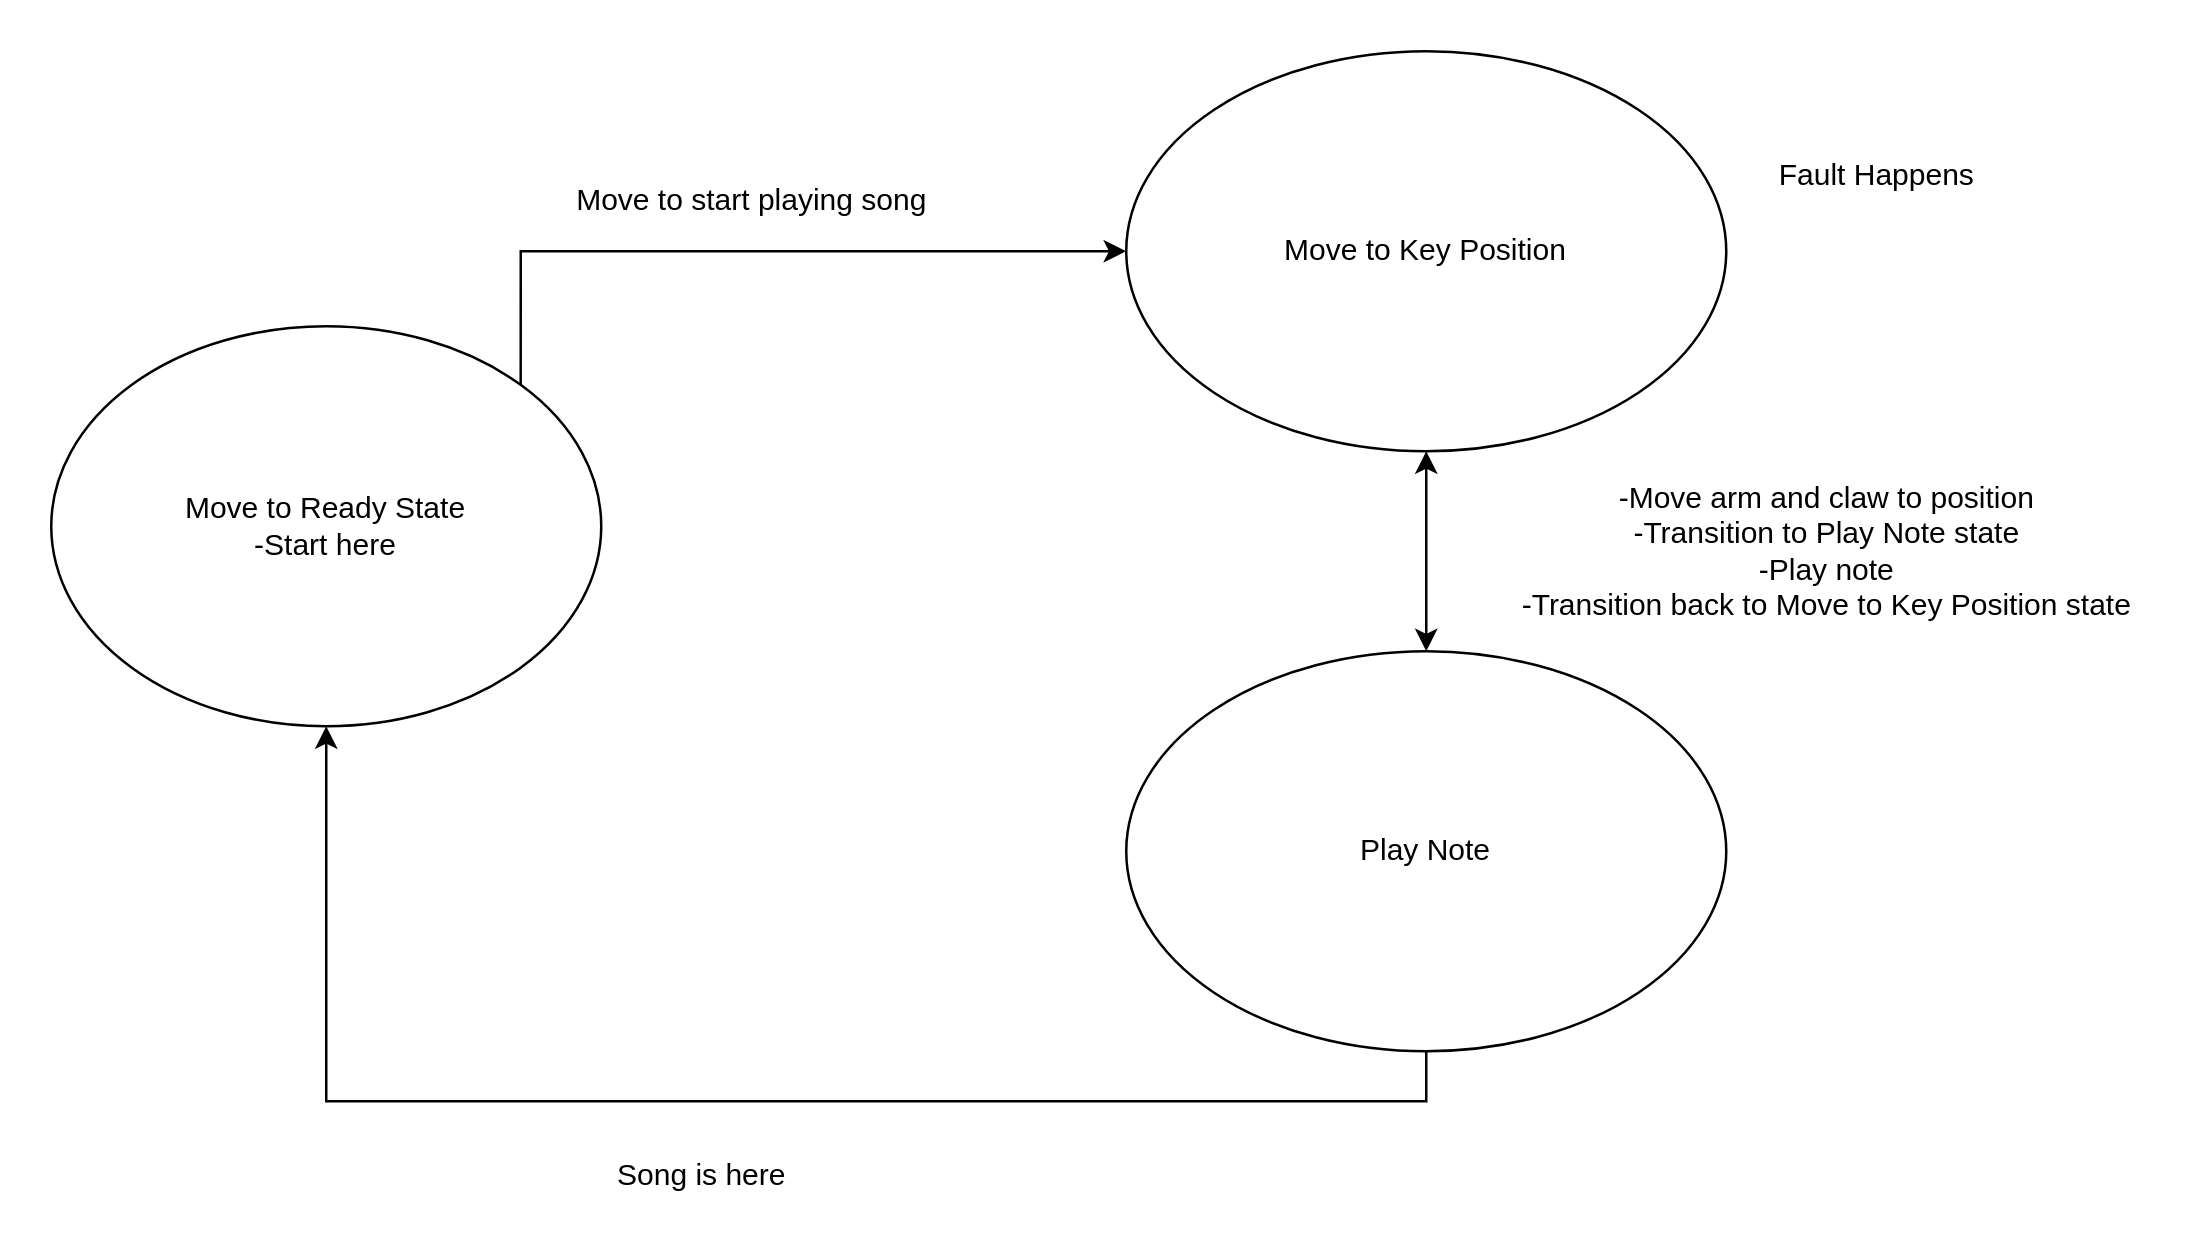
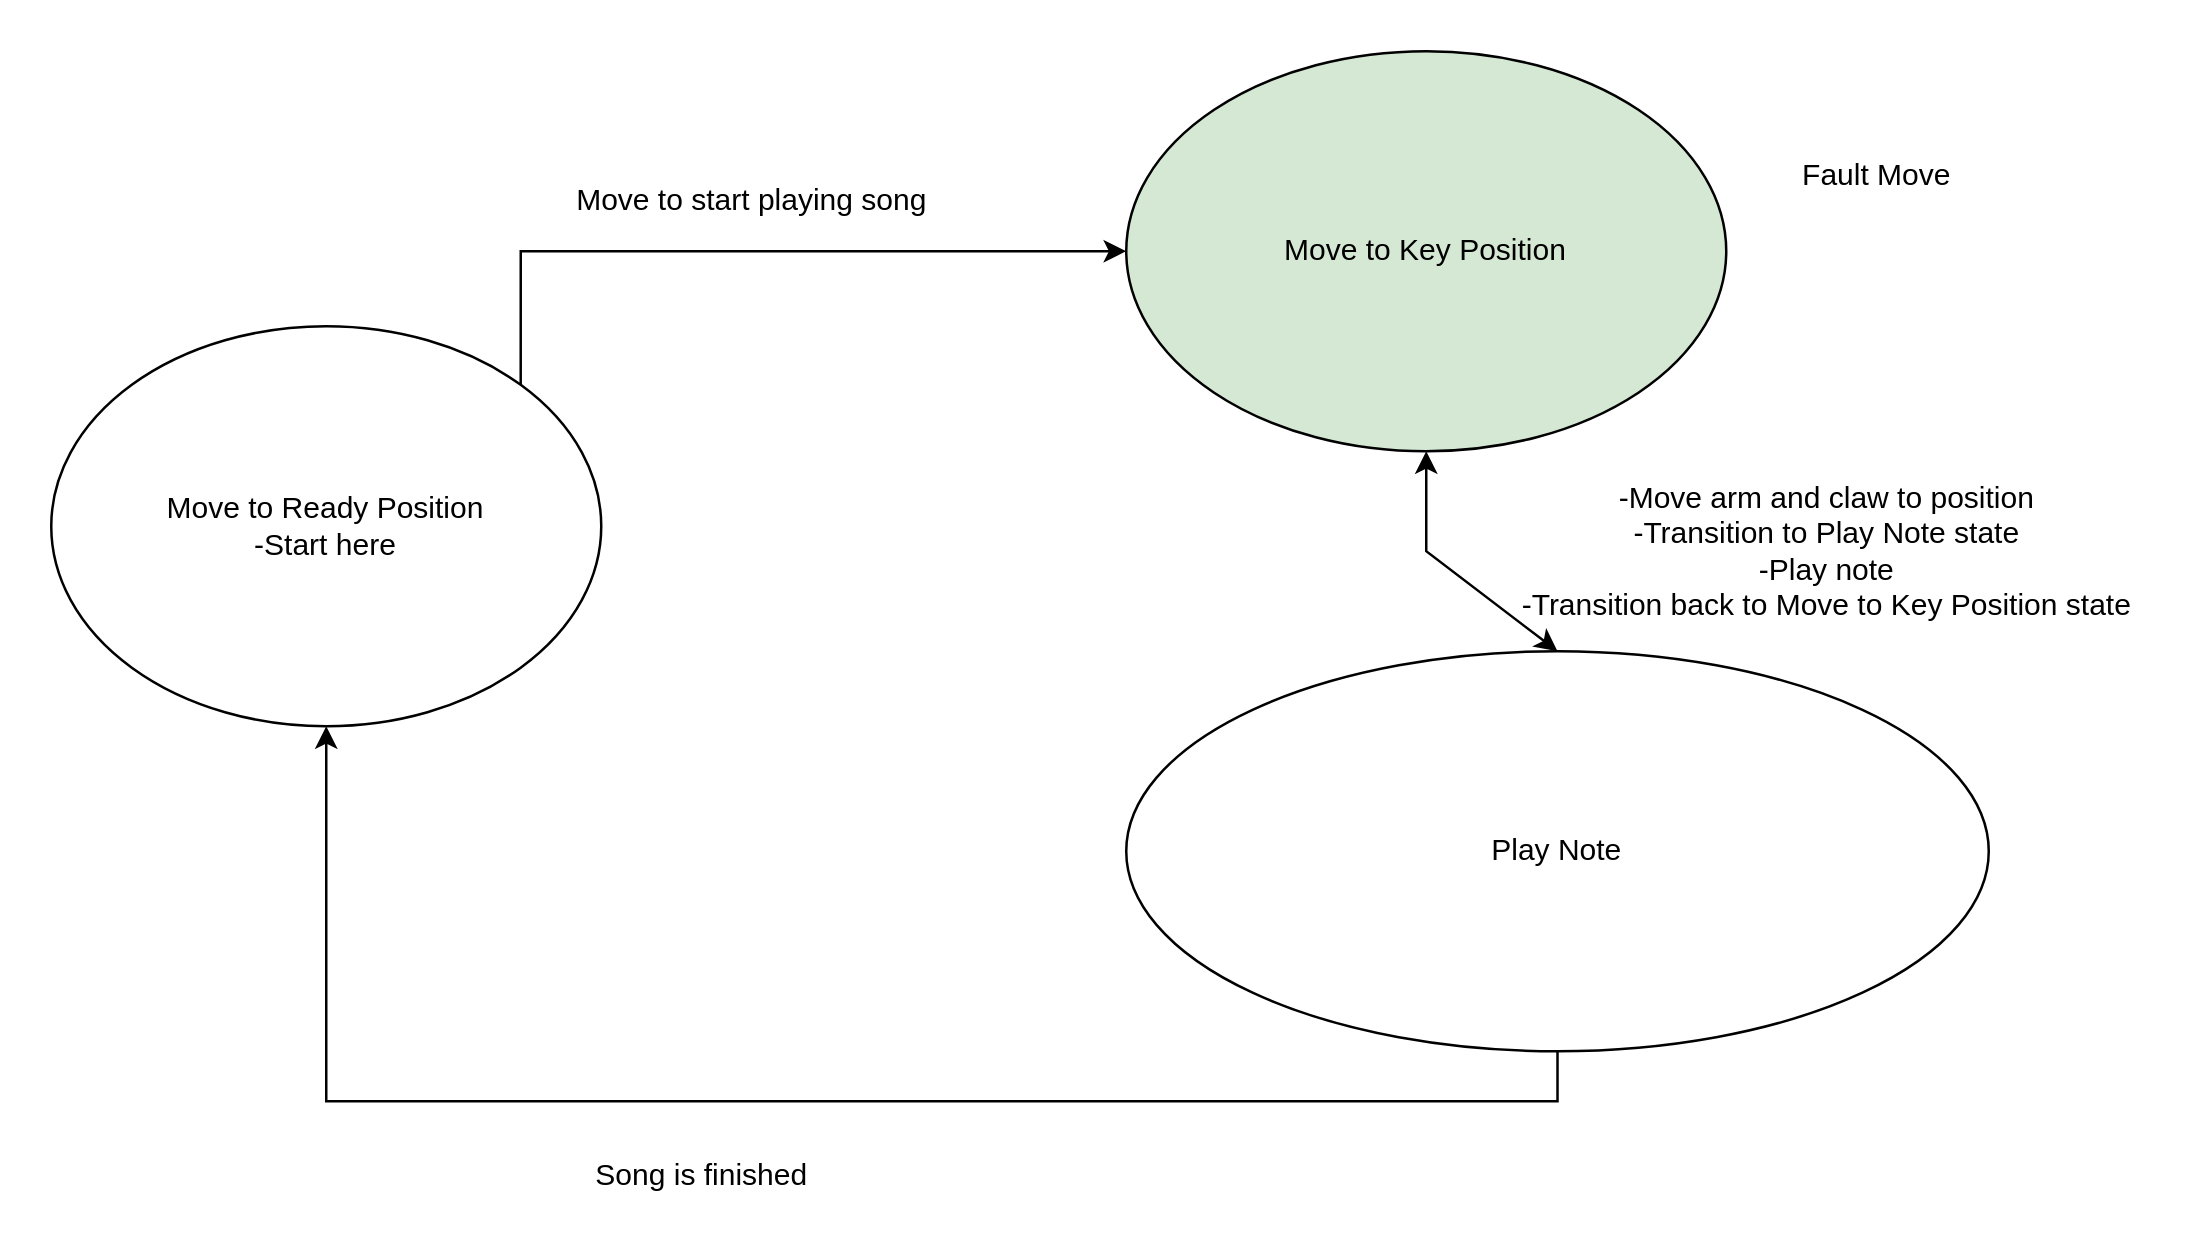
- <mxCell id="10" value="Fault Happens" style="text;html=1;align=center;verticalAlign=middle;resizable=0;points=[];autosize=1;strokeColor=none;fillColor=none;" vertex="1" parent="1"><mxGeometry x="705" y="60" width="90" height="20" as="geometry" /></mxCell>
+ <mxCell id="10" value="Fault Move" style="text;html=1;align=center;verticalAlign=middle;resizable=0;points=[];autosize=1;strokeColor=none;fillColor=none;" vertex="1" parent="1"><mxGeometry x="705" y="60" width="90" height="20" as="geometry" /></mxCell>
- <mxCell id="4" value="Move to Key Position" style="ellipse;whiteSpace=wrap;html=1;" vertex="1" parent="1"><mxGeometry x="450" y="20" width="240" height="160" as="geometry" /></mxCell>
+ <mxCell id="4" value="Move to Key Position" style="ellipse;whiteSpace=wrap;html=1;fillColor=#d5e8d4;" vertex="1" parent="1"><mxGeometry x="450" y="20" width="240" height="160" as="geometry" /></mxCell>
- <mxCell id="3" value="&lt;div&gt;Move to Ready State&lt;/div&gt;&lt;div&gt;-Start here&lt;br&gt;&lt;/div&gt;" style="ellipse;whiteSpace=wrap;html=1;" vertex="1" parent="1"><mxGeometry x="20" y="130" width="220" height="160" as="geometry" /></mxCell>
+ <mxCell id="3" value="&lt;div&gt;Move to Ready Position&lt;/div&gt;&lt;div&gt;-Start here&lt;br&gt;&lt;/div&gt;" style="ellipse;whiteSpace=wrap;html=1;" vertex="1" parent="1"><mxGeometry x="20" y="130" width="220" height="160" as="geometry" /></mxCell>
- <mxCell id="6" value="Play Note" style="ellipse;whiteSpace=wrap;html=1;" vertex="1" parent="1"><mxGeometry x="450" y="260" width="240" height="160" as="geometry" /></mxCell>
+ <mxCell id="6" value="Play Note" style="ellipse;whiteSpace=wrap;html=1;" vertex="1" parent="1"><mxGeometry x="450" y="260" width="345" height="160" as="geometry" /></mxCell>
- <mxCell id="11" value="Song is here" style="text;html=1;align=center;verticalAlign=middle;resizable=0;points=[];autosize=1;strokeColor=none;fillColor=none;" vertex="1" parent="1"><mxGeometry x="230" y="460" width="100" height="20" as="geometry" /></mxCell>
+ <mxCell id="11" value="Song is finished" style="text;html=1;align=center;verticalAlign=middle;resizable=0;points=[];autosize=1;strokeColor=none;fillColor=none;" vertex="1" parent="1"><mxGeometry x="230" y="460" width="100" height="20" as="geometry" /></mxCell>
